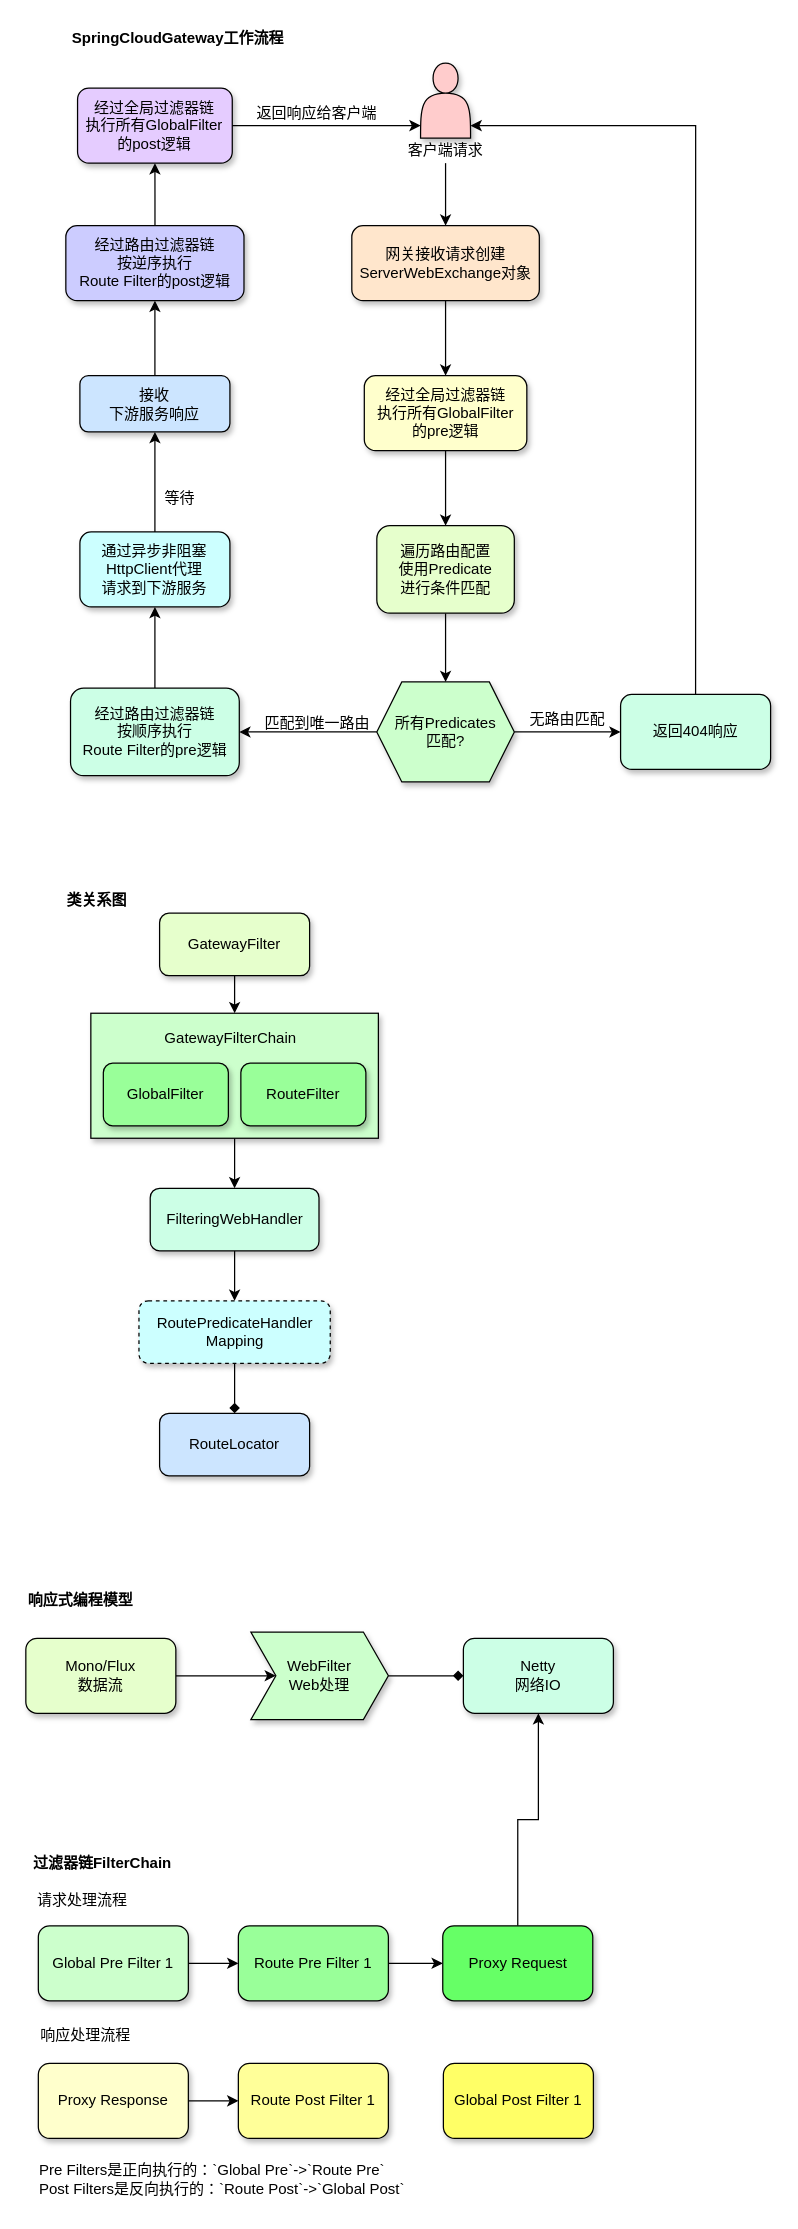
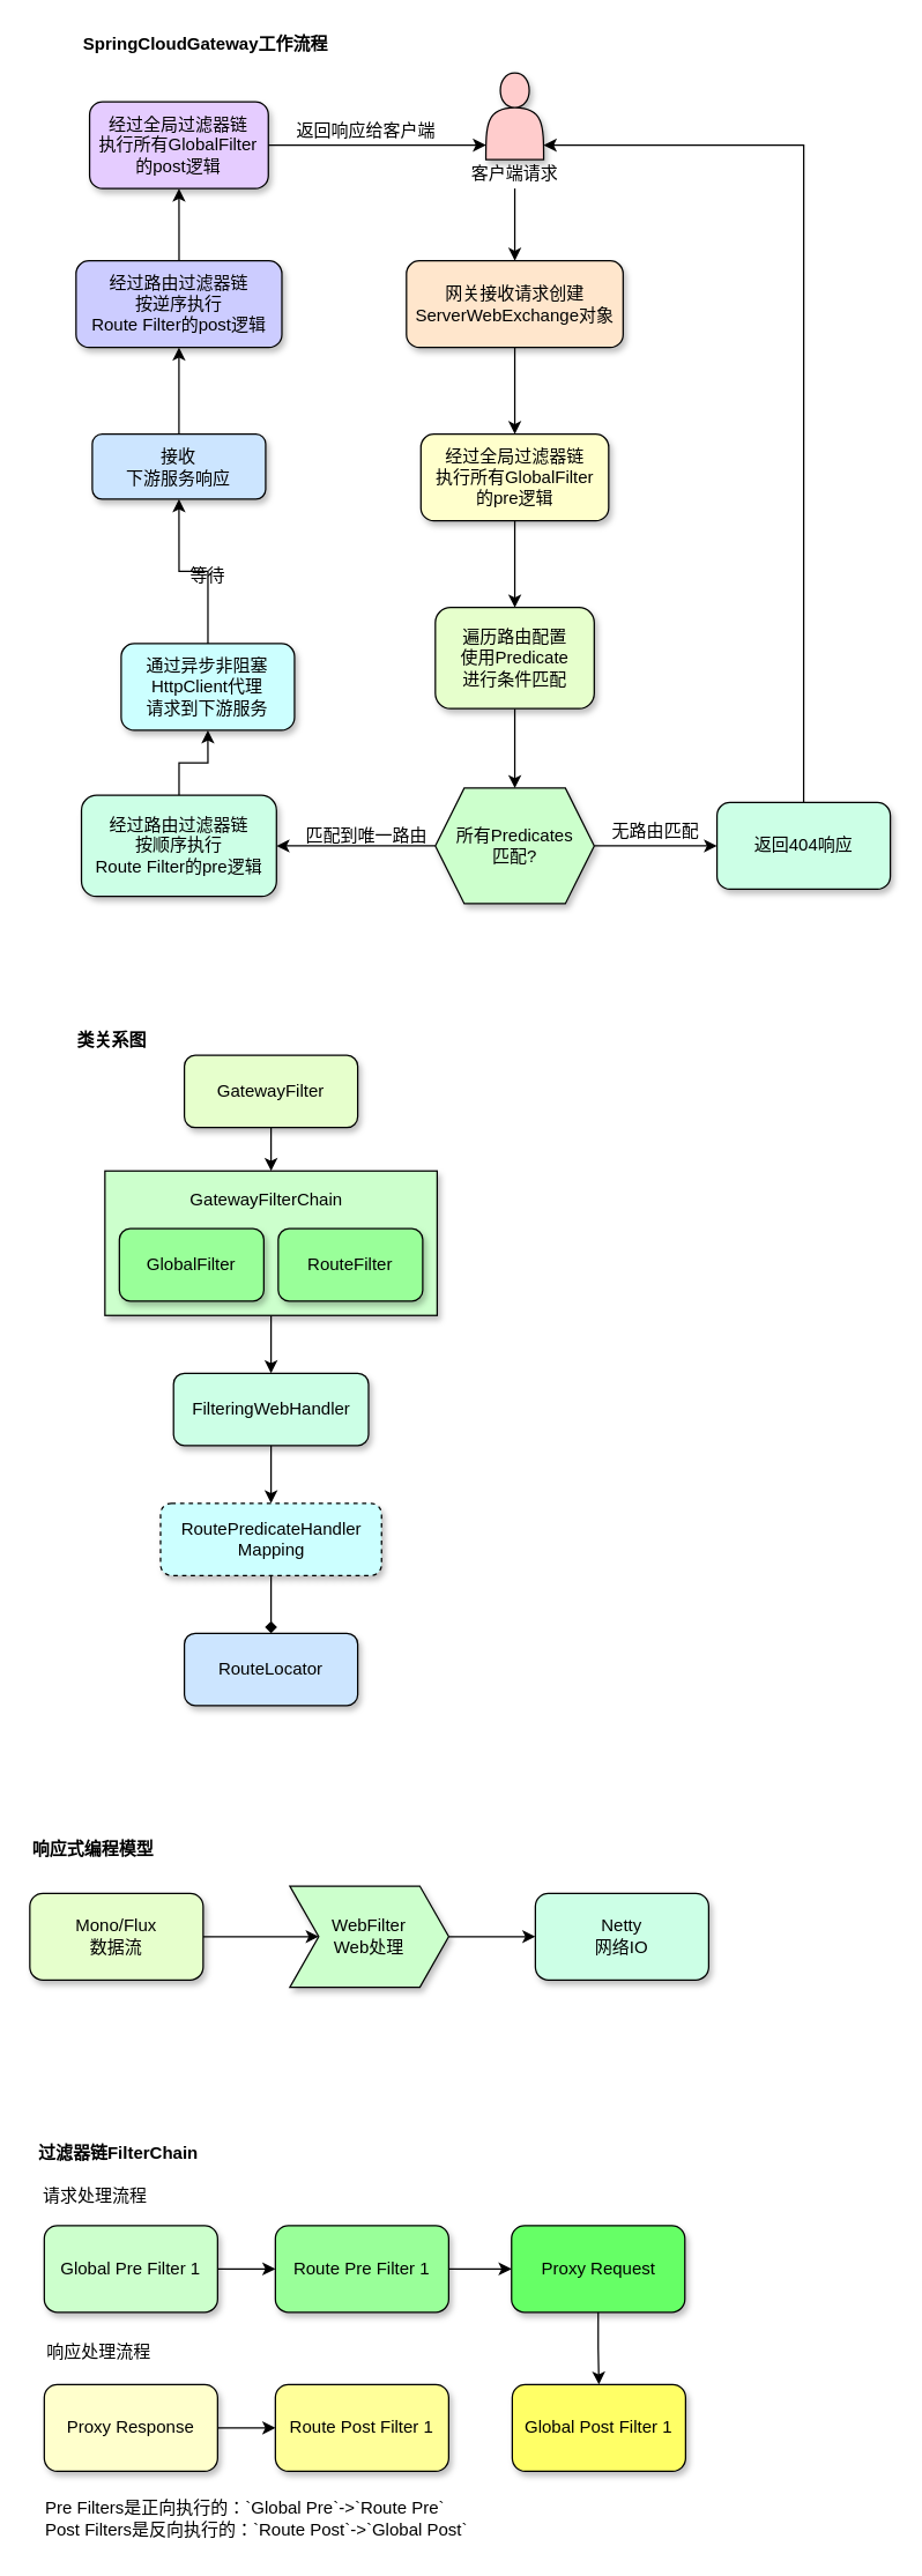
- <mxCell id="23" value="通过异步非阻塞HttpClient代理&lt;br&gt;请求到下游服务" style="rounded=1;whiteSpace=wrap;html=1;fillColor=#CCFFFF;shadow=1;" parent="3" vertex="1"><mxGeometry x="11.25" y="375" width="120" height="60" as="geometry" /></mxCell>
+ <mxCell id="23" value="通过异步非阻塞HttpClient代理&lt;br&gt;请求到下游服务" style="rounded=1;whiteSpace=wrap;html=1;fillColor=#CCFFFF;shadow=1;" parent="3" vertex="1"><mxGeometry x="31.25" y="395" width="120" height="60" as="geometry" /></mxCell>
- <mxCell id="36" style="edgeStyle=orthogonalEdgeStyle;rounded=0;orthogonalLoop=1;jettySize=auto;html=1;entryX=0;entryY=0.5;entryDx=0;entryDy=0;endArrow=diamond;" parent="33" source="37" target="38" edge="1"><mxGeometry relative="1" as="geometry" /></mxCell>
+ <mxCell id="36" style="edgeStyle=orthogonalEdgeStyle;rounded=0;orthogonalLoop=1;jettySize=auto;html=1;entryX=0;entryY=0.5;entryDx=0;entryDy=0;" parent="33" source="37" target="38" edge="1"><mxGeometry relative="1" as="geometry" /></mxCell>
- <mxCell id="59" style="edgeStyle=orthogonalEdgeStyle;rounded=0;orthogonalLoop=1;jettySize=auto;html=1;" edge="1" parent="54" source="60" target="38"><mxGeometry relative="1" as="geometry" /></mxCell>
+ <mxCell id="59" style="edgeStyle=orthogonalEdgeStyle;rounded=0;orthogonalLoop=1;jettySize=auto;html=1;entryX=0.5;entryY=0;entryDx=0;entryDy=0;" edge="1" parent="54" source="60" target="64"><mxGeometry relative="1" as="geometry" /></mxCell>
